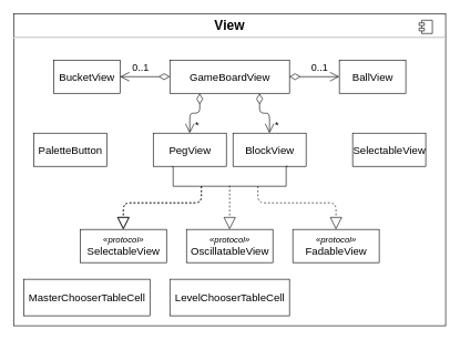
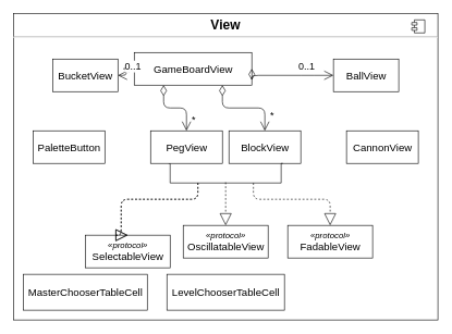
- <mxCell id="5" value="&lt;font style=&quot;font-size: 16px&quot;&gt;GameBoardView&lt;br&gt;&lt;/font&gt;" style="html=1;" parent="1" vertex="1"><mxGeometry x="255" y="90" width="180" height="50" as="geometry" /></mxCell>
+ <mxCell id="5" value="&lt;font style=&quot;font-size: 16px&quot;&gt;GameBoardView&lt;br&gt;&lt;/font&gt;" style="html=1;" parent="1" vertex="1"><mxGeometry x="205" y="80" width="180" height="50" as="geometry" /></mxCell>
- <mxCell id="11" value="&lt;font style=&quot;font-size: 16px&quot;&gt;SelectableView&lt;/font&gt;" style="html=1;" parent="1" vertex="1"><mxGeometry x="530" y="200" width="110" height="50" as="geometry" /></mxCell>
+ <mxCell id="11" value="&lt;font style=&quot;font-size: 16px&quot;&gt;CannonView&lt;/font&gt;" style="html=1;" parent="1" vertex="1"><mxGeometry x="530" y="200" width="110" height="50" as="geometry" /></mxCell>
- <mxCell id="16" value="&lt;font style=&quot;font-size: 13px&quot;&gt;&lt;i&gt;«protocol»&lt;/i&gt;&lt;/font&gt;&lt;br&gt;&lt;span style=&quot;font-size: 16px&quot;&gt;SelectableView&lt;/span&gt;" style="html=1;" vertex="1" parent="1"><mxGeometry x="120" y="345" width="130" height="50" as="geometry" /></mxCell>
+ <mxCell id="16" value="&lt;font style=&quot;font-size: 13px&quot;&gt;&lt;i&gt;«protocol»&lt;/i&gt;&lt;/font&gt;&lt;br&gt;&lt;span style=&quot;font-size: 16px&quot;&gt;SelectableView&lt;/span&gt;" style="html=1;" vertex="1" parent="1"><mxGeometry x="130" y="360" width="130" height="50" as="geometry" /></mxCell>
